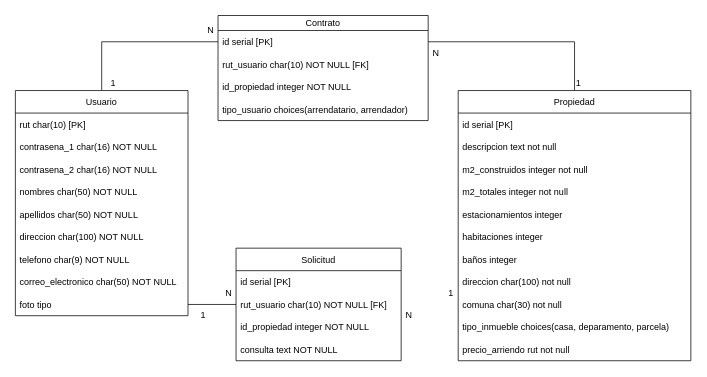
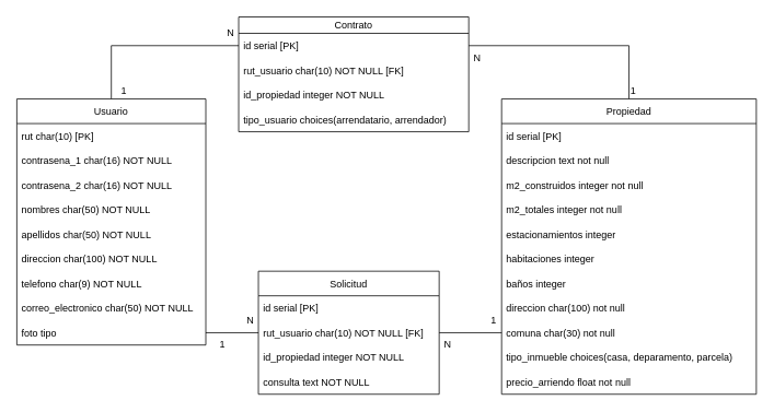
+ <mxCell id="29" style="edgeStyle=orthogonalEdgeStyle;rounded=0;orthogonalLoop=1;jettySize=auto;html=1;endArrow=none;endFill=0;entryX=0;entryY=0.5;entryDx=0;entryDy=0;" edge="1" parent="1" source="30" target="24"><mxGeometry relative="1" as="geometry"><mxPoint x="550" y="445" as="targetPoint" /></mxGeometry></mxCell>
- <mxCell id="26" value="precio_arriendo rut not null" style="text;strokeColor=none;fillColor=none;align=left;verticalAlign=middle;spacingLeft=4;spacingRight=4;overflow=hidden;points=[[0,0.5],[1,0.5]];portConstraint=eastwest;rotatable=0;" vertex="1" parent="15"><mxGeometry y="330" width="310" height="30" as="geometry" /></mxCell>
+ <mxCell id="26" value="precio_arriendo float not null" style="text;strokeColor=none;fillColor=none;align=left;verticalAlign=middle;spacingLeft=4;spacingRight=4;overflow=hidden;points=[[0,0.5],[1,0.5]];portConstraint=eastwest;rotatable=0;" vertex="1" parent="15"><mxGeometry y="330" width="310" height="30" as="geometry" /></mxCell>
